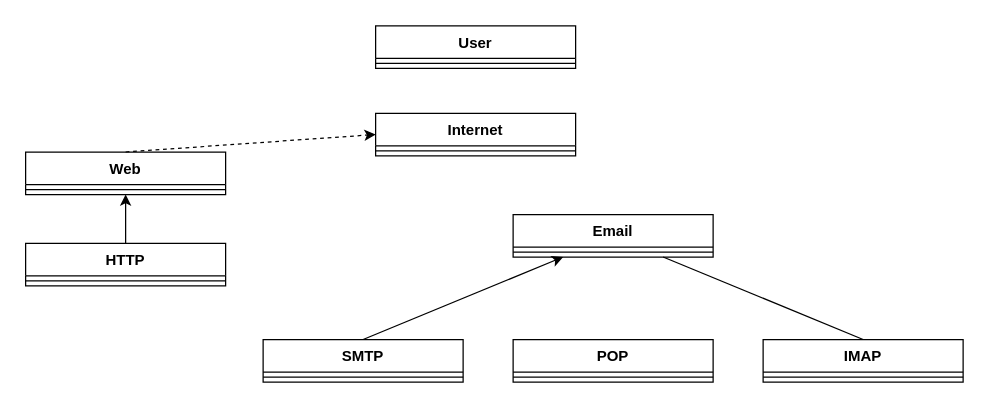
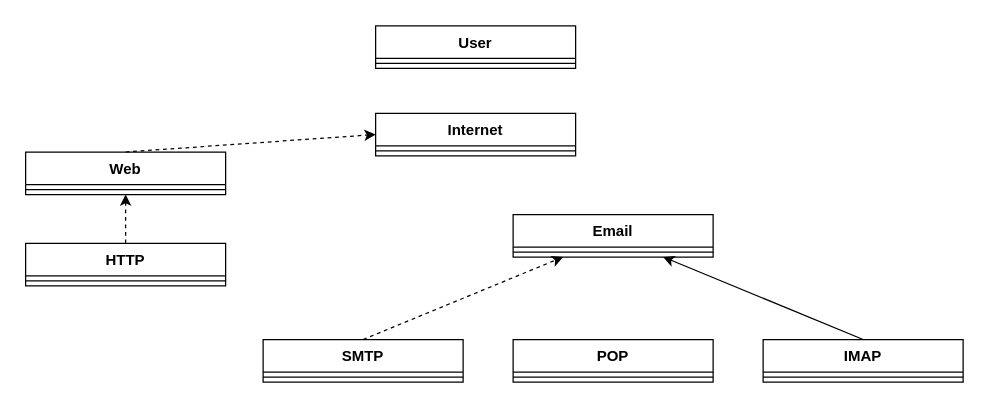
- <mxCell id="21" value="" style="endArrow=classic;html=1;rounded=0;exitX=0.5;exitY=0;exitDx=0;exitDy=0;entryX=0.5;entryY=1;entryDx=0;entryDy=0;" edge="1" parent="1" source="11" target="6"><mxGeometry width="50" height="50" relative="1" as="geometry"><mxPoint x="390" y="191" as="sourcePoint" /><mxPoint x="440" y="141" as="targetPoint" /></mxGeometry></mxCell>
+ <mxCell id="21" value="" style="endArrow=classic;html=1;rounded=0;exitX=0.5;exitY=0;exitDx=0;exitDy=0;entryX=0.5;entryY=1;entryDx=0;entryDy=0;dashed=1;" edge="1" parent="1" source="11" target="6"><mxGeometry width="50" height="50" relative="1" as="geometry"><mxPoint x="390" y="191" as="sourcePoint" /><mxPoint x="440" y="141" as="targetPoint" /></mxGeometry></mxCell>
- <mxCell id="19" value="" style="endArrow=none;html=1;rounded=0;exitX=0.5;exitY=0;exitDx=0;exitDy=0;entryX=0.75;entryY=1;entryDx=0;entryDy=0;" edge="1" parent="1" source="17" target="8"><mxGeometry width="50" height="50" relative="1" as="geometry"><mxPoint x="390" y="191" as="sourcePoint" /><mxPoint x="550" y="251" as="targetPoint" /></mxGeometry></mxCell>
+ <mxCell id="19" value="" style="endArrow=classic;html=1;rounded=0;exitX=0.5;exitY=0;exitDx=0;exitDy=0;entryX=0.75;entryY=1;entryDx=0;entryDy=0;" edge="1" parent="1" source="17" target="8"><mxGeometry width="50" height="50" relative="1" as="geometry"><mxPoint x="390" y="191" as="sourcePoint" /><mxPoint x="550" y="251" as="targetPoint" /></mxGeometry></mxCell>
- <mxCell id="20" value="" style="endArrow=classic;html=1;rounded=0;entryX=0.25;entryY=1;entryDx=0;entryDy=0;exitX=0.5;exitY=0;exitDx=0;exitDy=0;" edge="1" parent="1" source="13" target="8"><mxGeometry width="50" height="50" relative="1" as="geometry"><mxPoint x="200" y="305" as="sourcePoint" /><mxPoint x="250" y="255" as="targetPoint" /></mxGeometry></mxCell>
+ <mxCell id="20" value="" style="endArrow=classic;html=1;rounded=0;entryX=0.25;entryY=1;entryDx=0;entryDy=0;exitX=0.5;exitY=0;exitDx=0;exitDy=0;dashed=1;" edge="1" parent="1" source="13" target="8"><mxGeometry width="50" height="50" relative="1" as="geometry"><mxPoint x="200" y="305" as="sourcePoint" /><mxPoint x="250" y="255" as="targetPoint" /></mxGeometry></mxCell>
